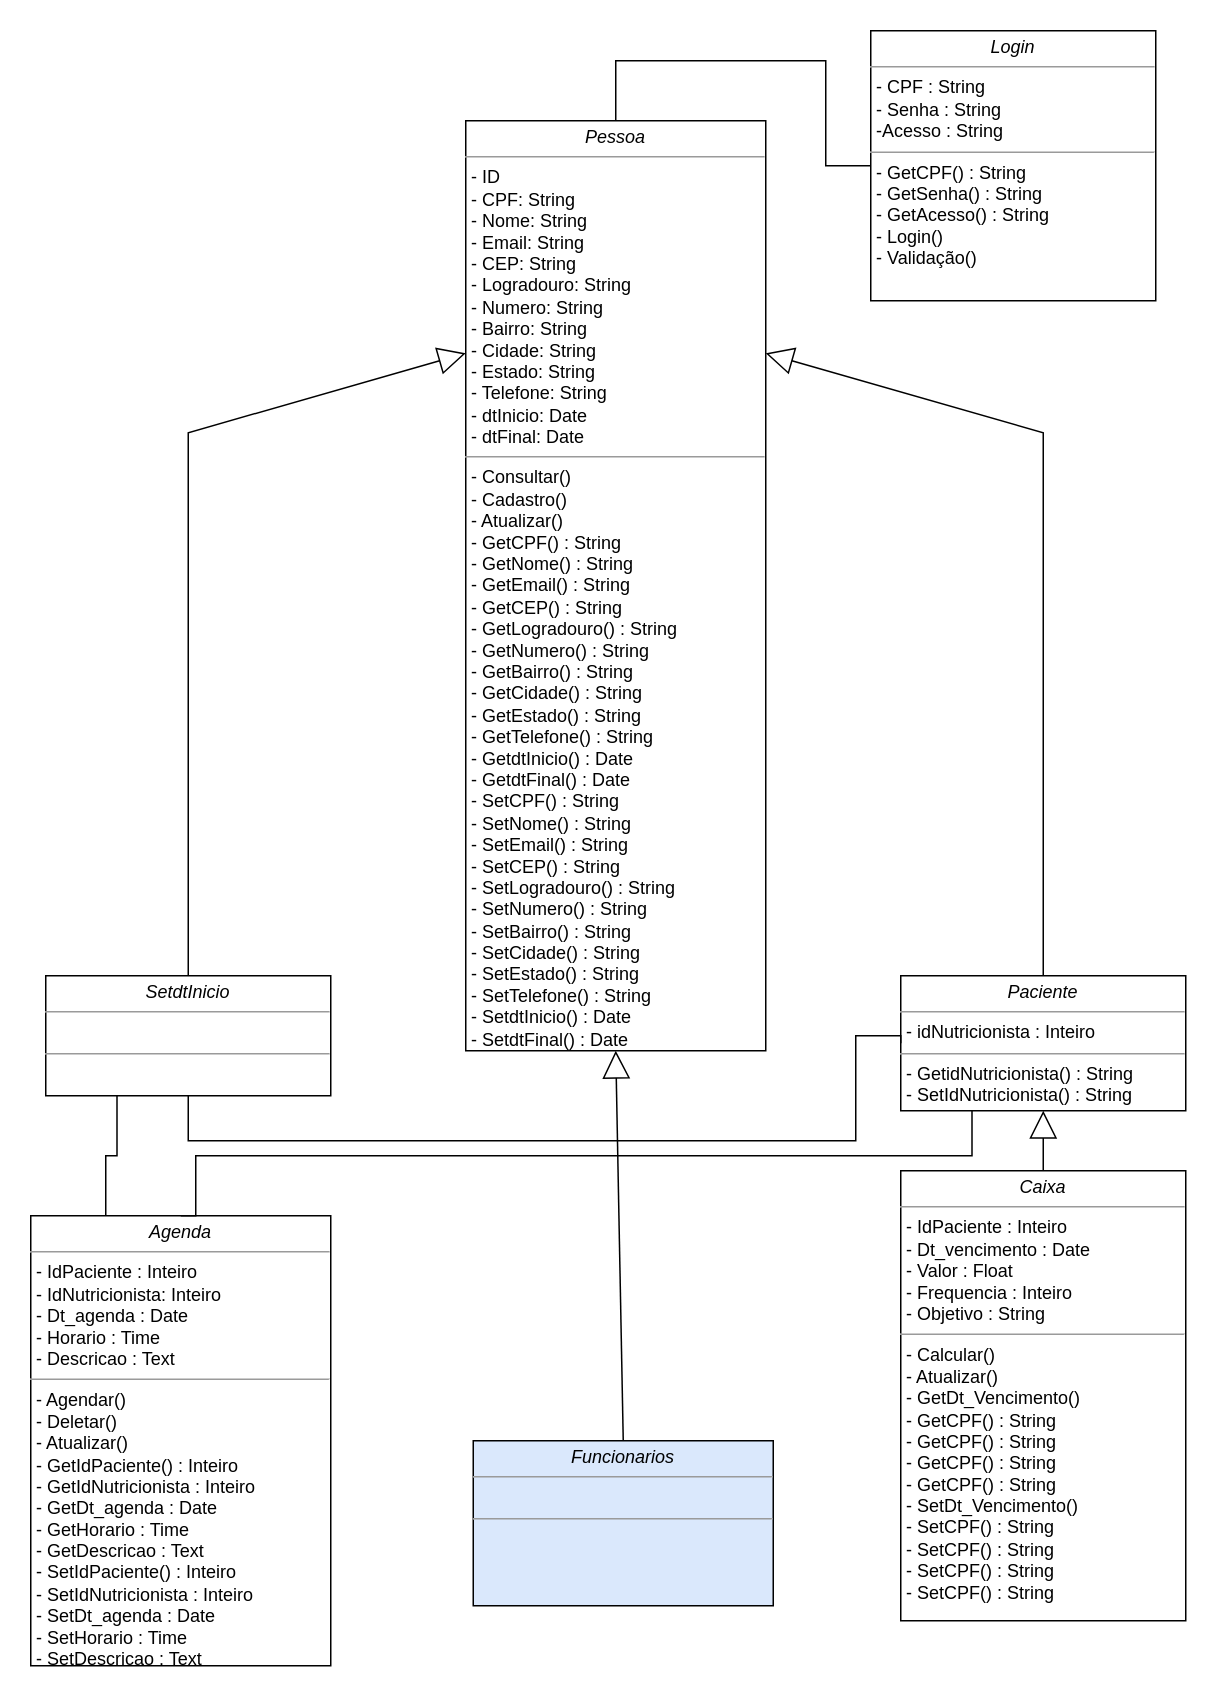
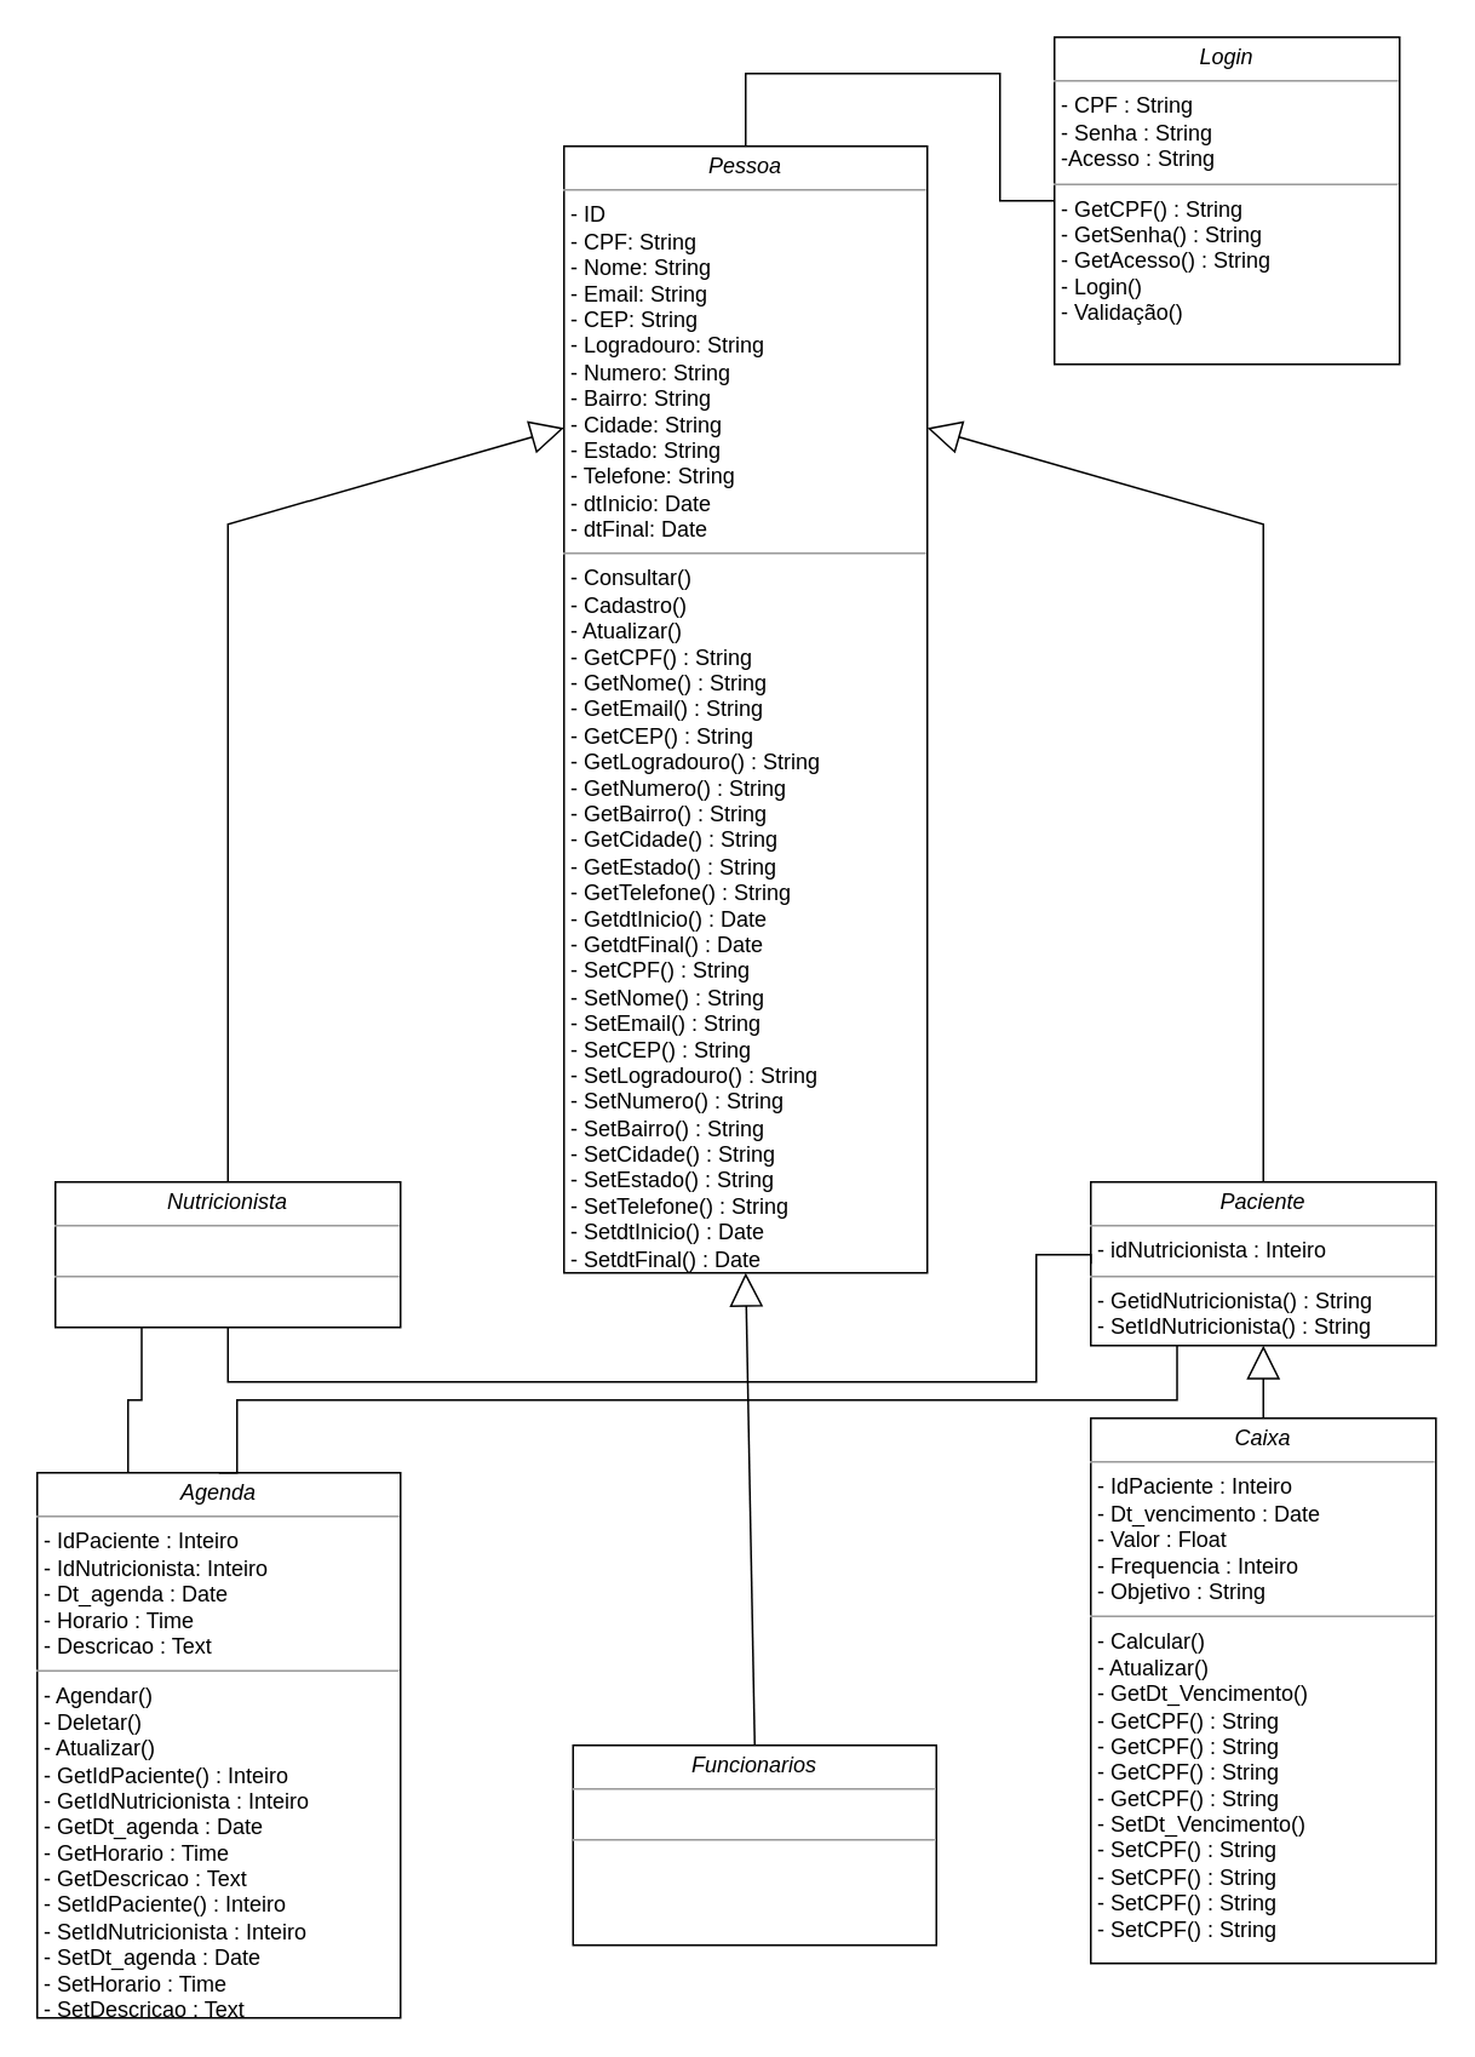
- <mxCell id="2" value="&lt;p style=&quot;margin: 0px ; margin-top: 4px ; text-align: center&quot;&gt;&lt;i&gt;SetdtInicio&lt;/i&gt;&lt;/p&gt;&lt;hr size=&quot;1&quot;&gt;&lt;p style=&quot;margin: 0px ; margin-left: 4px&quot;&gt;&lt;br&gt;&lt;/p&gt;&lt;hr size=&quot;1&quot;&gt;&lt;p style=&quot;margin: 0px 0px 0px 4px&quot;&gt;&lt;br&gt;&lt;br&gt;&lt;/p&gt;" style="verticalAlign=top;align=left;overflow=fill;fontSize=12;fontFamily=Helvetica;html=1;rounded=0;shadow=0;comic=0;labelBackgroundColor=none;strokeWidth=1" parent="1" vertex="1"><mxGeometry x="30" y="650" width="190" height="80" as="geometry" /></mxCell>
+ <mxCell id="2" value="&lt;p style=&quot;margin: 0px ; margin-top: 4px ; text-align: center&quot;&gt;&lt;i&gt;Nutricionista&lt;/i&gt;&lt;/p&gt;&lt;hr size=&quot;1&quot;&gt;&lt;p style=&quot;margin: 0px ; margin-left: 4px&quot;&gt;&lt;br&gt;&lt;/p&gt;&lt;hr size=&quot;1&quot;&gt;&lt;p style=&quot;margin: 0px 0px 0px 4px&quot;&gt;&lt;br&gt;&lt;br&gt;&lt;/p&gt;" style="verticalAlign=top;align=left;overflow=fill;fontSize=12;fontFamily=Helvetica;html=1;rounded=0;shadow=0;comic=0;labelBackgroundColor=none;strokeWidth=1" parent="1" vertex="1"><mxGeometry x="30" y="650" width="190" height="80" as="geometry" /></mxCell>
- <mxCell id="3" value="&lt;p style=&quot;margin: 0px ; margin-top: 4px ; text-align: center&quot;&gt;&lt;i&gt;Funcionarios&lt;/i&gt;&lt;/p&gt;&lt;hr size=&quot;1&quot;&gt;&lt;p style=&quot;margin: 0px ; margin-left: 4px&quot;&gt;&lt;br&gt;&lt;/p&gt;&lt;hr size=&quot;1&quot;&gt;&lt;p style=&quot;margin: 0px 0px 0px 4px&quot;&gt;&lt;br&gt;&lt;/p&gt;" style="verticalAlign=top;align=left;overflow=fill;fontSize=12;fontFamily=Helvetica;html=1;rounded=0;shadow=0;comic=0;labelBackgroundColor=none;strokeWidth=1;fillColor=#dae8fc;" vertex="1" parent="1"><mxGeometry x="315" y="960" width="200" height="110" as="geometry" /></mxCell>
+ <mxCell id="3" value="&lt;p style=&quot;margin: 0px ; margin-top: 4px ; text-align: center&quot;&gt;&lt;i&gt;Funcionarios&lt;/i&gt;&lt;/p&gt;&lt;hr size=&quot;1&quot;&gt;&lt;p style=&quot;margin: 0px ; margin-left: 4px&quot;&gt;&lt;br&gt;&lt;/p&gt;&lt;hr size=&quot;1&quot;&gt;&lt;p style=&quot;margin: 0px 0px 0px 4px&quot;&gt;&lt;br&gt;&lt;/p&gt;" style="verticalAlign=top;align=left;overflow=fill;fontSize=12;fontFamily=Helvetica;html=1;rounded=0;shadow=0;comic=0;labelBackgroundColor=none;strokeWidth=1" vertex="1" parent="1"><mxGeometry x="315" y="960" width="200" height="110" as="geometry" /></mxCell>
